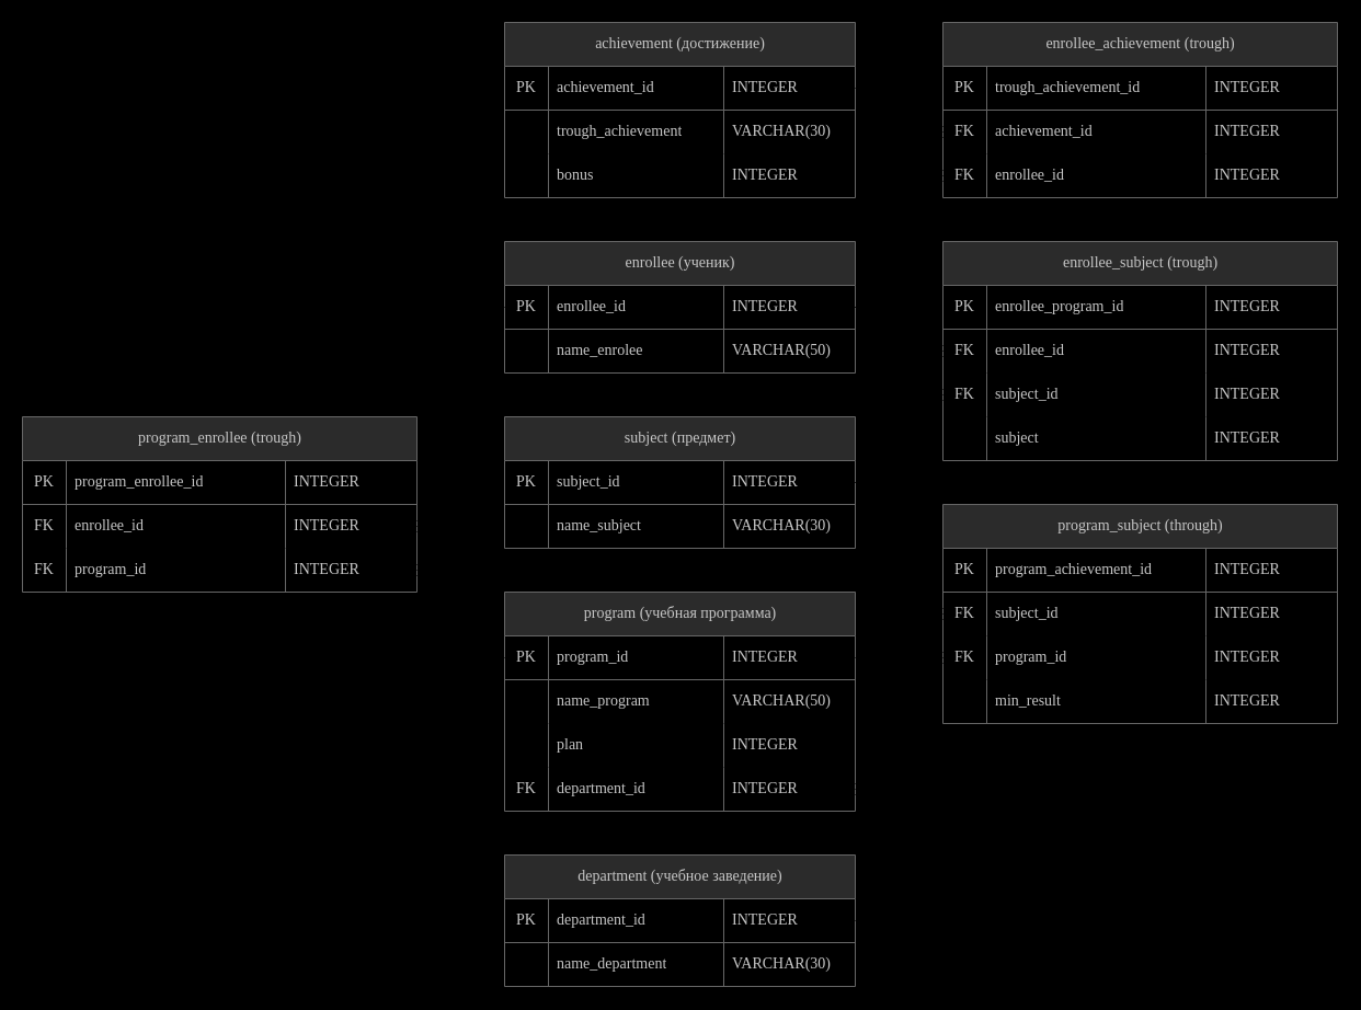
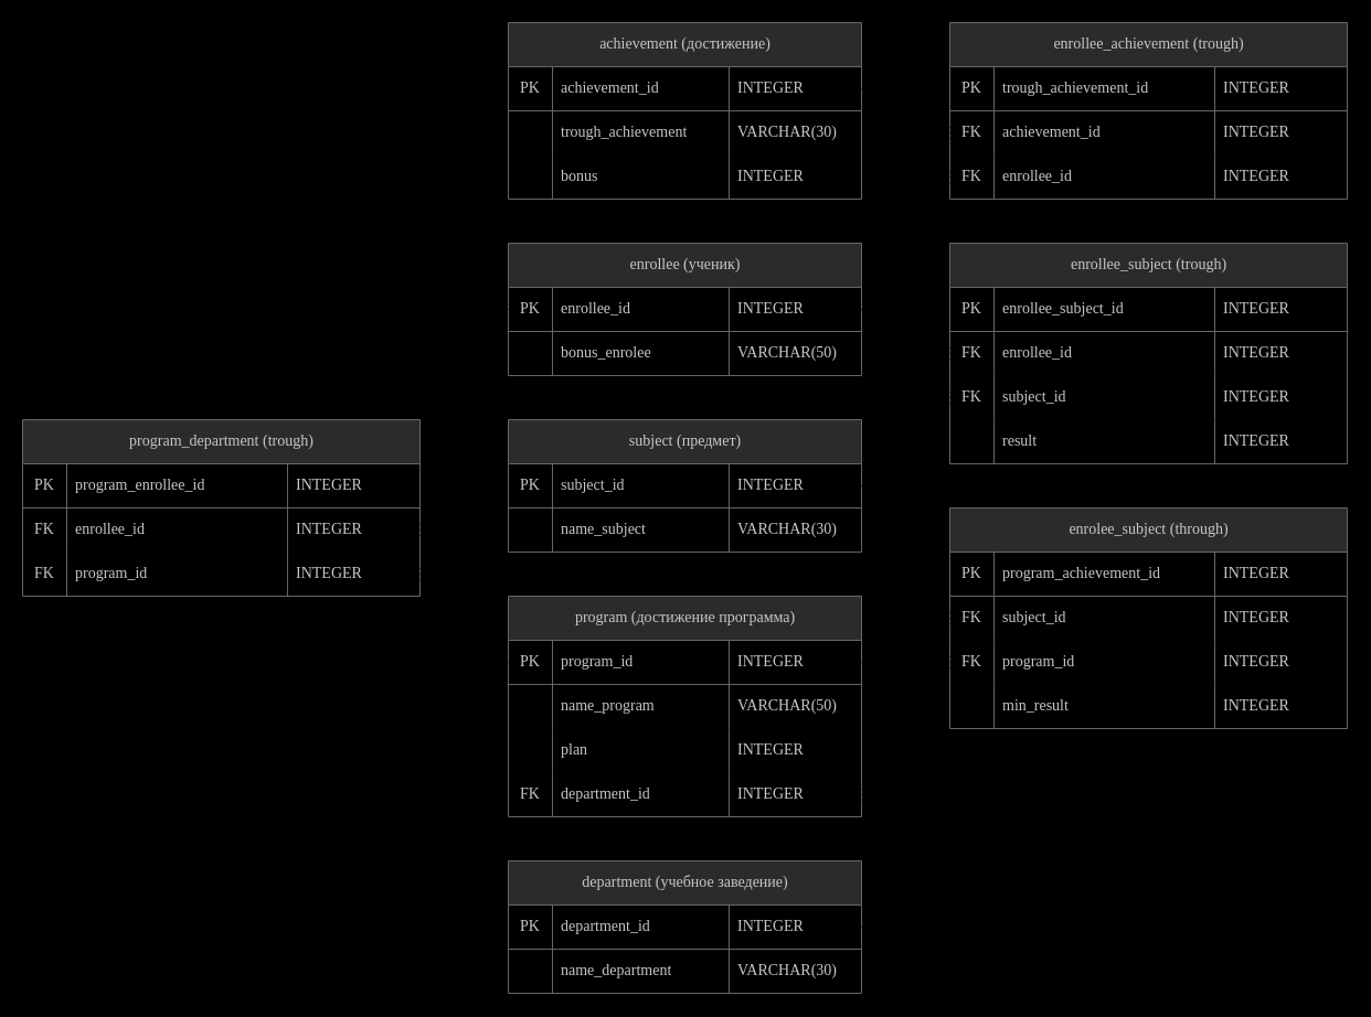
- <mxCell id="67" value="enrollee_program_id" style="shape=partialRectangle;connectable=0;fillColor=none;top=0;left=0;bottom=0;right=0;align=left;spacingLeft=6;fontStyle=0;overflow=hidden;whiteSpace=wrap;html=1;fontFamily=JetBrains Mono;fontSource=https%3A%2F%2Ffonts.googleapis.com%2Fcss%3Ffamily%3DJetBrains%2BMono;fontSize=14;fontColor=#C7C7C7;strokeColor=#666666;verticalAlign=middle;startSize=30;" parent="65" vertex="1"><mxGeometry x="40" width="200" height="40" as="geometry"><mxRectangle width="200" height="40" as="alternateBounds" /></mxGeometry></mxCell>
+ <mxCell id="67" value="enrollee_subject_id" style="shape=partialRectangle;connectable=0;fillColor=none;top=0;left=0;bottom=0;right=0;align=left;spacingLeft=6;fontStyle=0;overflow=hidden;whiteSpace=wrap;html=1;fontFamily=JetBrains Mono;fontSource=https%3A%2F%2Ffonts.googleapis.com%2Fcss%3Ffamily%3DJetBrains%2BMono;fontSize=14;fontColor=#C7C7C7;strokeColor=#666666;verticalAlign=middle;startSize=30;" parent="65" vertex="1"><mxGeometry x="40" width="200" height="40" as="geometry"><mxRectangle width="200" height="40" as="alternateBounds" /></mxGeometry></mxCell>
- <mxCell id="62" value="name_enrolee" style="shape=partialRectangle;connectable=0;fillColor=none;top=0;left=0;bottom=0;right=0;align=left;spacingLeft=6;overflow=hidden;whiteSpace=wrap;html=1;fontFamily=JetBrains Mono;fontSource=https%3A%2F%2Ffonts.googleapis.com%2Fcss%3Ffamily%3DJetBrains%2BMono;fontSize=14;fontStyle=0;fontColor=#C7C7C7;strokeColor=#666666;verticalAlign=middle;startSize=30;" parent="60" vertex="1"><mxGeometry x="40" width="160" height="40" as="geometry"><mxRectangle width="160" height="40" as="alternateBounds" /></mxGeometry></mxCell>
+ <mxCell id="62" value="bonus_enrolee" style="shape=partialRectangle;connectable=0;fillColor=none;top=0;left=0;bottom=0;right=0;align=left;spacingLeft=6;overflow=hidden;whiteSpace=wrap;html=1;fontFamily=JetBrains Mono;fontSource=https%3A%2F%2Ffonts.googleapis.com%2Fcss%3Ffamily%3DJetBrains%2BMono;fontSize=14;fontStyle=0;fontColor=#C7C7C7;strokeColor=#666666;verticalAlign=middle;startSize=30;" parent="60" vertex="1"><mxGeometry x="40" width="160" height="40" as="geometry"><mxRectangle width="160" height="40" as="alternateBounds" /></mxGeometry></mxCell>
- <mxCell id="84" value="program_enrollee (trough)" style="shape=table;startSize=40;container=1;collapsible=1;childLayout=tableLayout;fixedRows=1;rowLines=0;fontStyle=0;align=center;resizeLast=1;html=1;fontFamily=JetBrains Mono;fontSource=https%3A%2F%2Ffonts.googleapis.com%2Fcss%3Ffamily%3DJetBrains%2BMono;fontSize=14;fillColor=#2B2B2B;fontColor=#C7C7C7;strokeColor=#666666;verticalAlign=middle;" parent="1" vertex="1"><mxGeometry x="20" y="380" width="360" height="160" as="geometry"><mxRectangle x="120" y="80" width="70" height="30" as="alternateBounds" /></mxGeometry></mxCell>
+ <mxCell id="84" value="program_department (trough)" style="shape=table;startSize=40;container=1;collapsible=1;childLayout=tableLayout;fixedRows=1;rowLines=0;fontStyle=0;align=center;resizeLast=1;html=1;fontFamily=JetBrains Mono;fontSource=https%3A%2F%2Ffonts.googleapis.com%2Fcss%3Ffamily%3DJetBrains%2BMono;fontSize=14;fillColor=#2B2B2B;fontColor=#C7C7C7;strokeColor=#666666;verticalAlign=middle;" parent="1" vertex="1"><mxGeometry x="20" y="380" width="360" height="160" as="geometry"><mxRectangle x="120" y="80" width="70" height="30" as="alternateBounds" /></mxGeometry></mxCell>
- <mxCell id="79" value="subject" style="shape=partialRectangle;connectable=0;fillColor=none;top=0;left=0;bottom=0;right=0;align=left;spacingLeft=6;overflow=hidden;whiteSpace=wrap;html=1;fontFamily=JetBrains Mono;fontSource=https%3A%2F%2Ffonts.googleapis.com%2Fcss%3Ffamily%3DJetBrains%2BMono;fontSize=14;fontStyle=0;fontColor=#C7C7C7;strokeColor=#666666;verticalAlign=middle;startSize=30;" parent="77" vertex="1"><mxGeometry x="40" width="200" height="40" as="geometry"><mxRectangle width="200" height="40" as="alternateBounds" /></mxGeometry></mxCell>
+ <mxCell id="79" value="result" style="shape=partialRectangle;connectable=0;fillColor=none;top=0;left=0;bottom=0;right=0;align=left;spacingLeft=6;overflow=hidden;whiteSpace=wrap;html=1;fontFamily=JetBrains Mono;fontSource=https%3A%2F%2Ffonts.googleapis.com%2Fcss%3Ffamily%3DJetBrains%2BMono;fontSize=14;fontStyle=0;fontColor=#C7C7C7;strokeColor=#666666;verticalAlign=middle;startSize=30;" parent="77" vertex="1"><mxGeometry x="40" width="200" height="40" as="geometry"><mxRectangle width="200" height="40" as="alternateBounds" /></mxGeometry></mxCell>
- <mxCell id="11" value="program_subject (through)" style="shape=table;startSize=40;container=1;collapsible=1;childLayout=tableLayout;fixedRows=1;rowLines=0;fontStyle=0;align=center;resizeLast=1;html=1;fontFamily=JetBrains Mono;fontSource=https%3A%2F%2Ffonts.googleapis.com%2Fcss%3Ffamily%3DJetBrains%2BMono;fontSize=14;fillColor=#2B2B2B;fontColor=#C7C7C7;strokeColor=#666666;verticalAlign=middle;" parent="1" vertex="1"><mxGeometry x="860" y="460" width="360" height="200" as="geometry"><mxRectangle x="120" y="80" width="70" height="30" as="alternateBounds" /></mxGeometry></mxCell>
+ <mxCell id="11" value="enrolee_subject (through)" style="shape=table;startSize=40;container=1;collapsible=1;childLayout=tableLayout;fixedRows=1;rowLines=0;fontStyle=0;align=center;resizeLast=1;html=1;fontFamily=JetBrains Mono;fontSource=https%3A%2F%2Ffonts.googleapis.com%2Fcss%3Ffamily%3DJetBrains%2BMono;fontSize=14;fillColor=#2B2B2B;fontColor=#C7C7C7;strokeColor=#666666;verticalAlign=middle;" parent="1" vertex="1"><mxGeometry x="860" y="460" width="360" height="200" as="geometry"><mxRectangle x="120" y="80" width="70" height="30" as="alternateBounds" /></mxGeometry></mxCell>
- <mxCell id="29" value="program (учебная программа)" style="shape=table;startSize=40;container=1;collapsible=1;childLayout=tableLayout;fixedRows=1;rowLines=0;fontStyle=0;align=center;resizeLast=1;html=1;fontFamily=JetBrains Mono;fontSource=https%3A%2F%2Ffonts.googleapis.com%2Fcss%3Ffamily%3DJetBrains%2BMono;fontSize=14;fillColor=#2B2B2B;fontColor=#C7C7C7;strokeColor=#666666;verticalAlign=middle;" parent="1" vertex="1"><mxGeometry x="460" y="540" width="320" height="200" as="geometry"><mxRectangle x="120" y="80" width="70" height="30" as="alternateBounds" /></mxGeometry></mxCell>
+ <mxCell id="29" value="program (достижение программа)" style="shape=table;startSize=40;container=1;collapsible=1;childLayout=tableLayout;fixedRows=1;rowLines=0;fontStyle=0;align=center;resizeLast=1;html=1;fontFamily=JetBrains Mono;fontSource=https%3A%2F%2Ffonts.googleapis.com%2Fcss%3Ffamily%3DJetBrains%2BMono;fontSize=14;fillColor=#2B2B2B;fontColor=#C7C7C7;strokeColor=#666666;verticalAlign=middle;" parent="1" vertex="1"><mxGeometry x="460" y="540" width="320" height="200" as="geometry"><mxRectangle x="120" y="80" width="70" height="30" as="alternateBounds" /></mxGeometry></mxCell>
